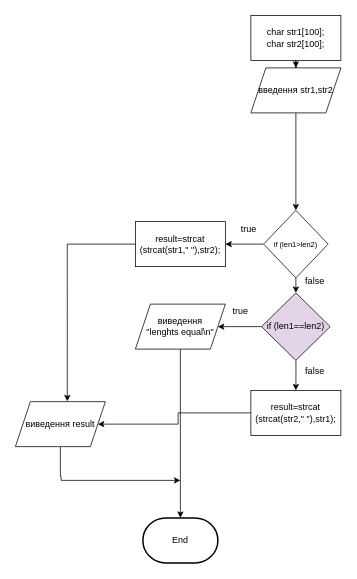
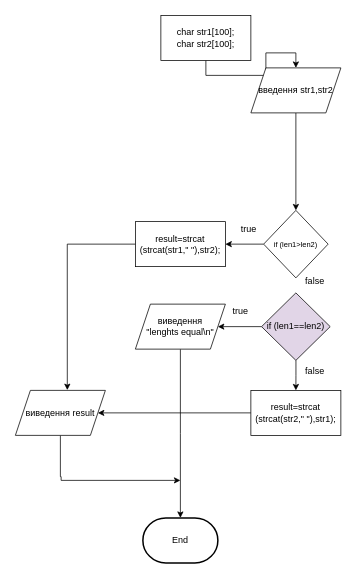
- <mxCell id="3" value="char str1[100];&lt;br&gt;char str2[100];" style="rounded=0;whiteSpace=wrap;html=1;" vertex="1" parent="1"><mxGeometry x="334" y="20" width="120" height="60" as="geometry" /></mxCell>
+ <mxCell id="3" value="char str1[100];&lt;br&gt;char str2[100];" style="rounded=0;whiteSpace=wrap;html=1;" vertex="1" parent="1"><mxGeometry x="214" y="20" width="120" height="60" as="geometry" /></mxCell>
- <mxCell id="6" value="" style="edgeStyle=orthogonalEdgeStyle;rounded=0;orthogonalLoop=1;jettySize=auto;html=1;" edge="1" parent="1" source="8" target="11"><mxGeometry relative="1" as="geometry" /></mxCell>
- <mxCell id="18" value="виведення result" style="shape=parallelogram;perimeter=parallelogramPerimeter;whiteSpace=wrap;html=1;fixedSize=1;" vertex="1" parent="1"><mxGeometry x="20" y="535" width="120" height="60" as="geometry" /></mxCell>
+ <mxCell id="18" value="виведення result" style="shape=parallelogram;perimeter=parallelogramPerimeter;whiteSpace=wrap;html=1;fixedSize=1;" vertex="1" parent="1"><mxGeometry x="20" y="520" width="120" height="60" as="geometry" /></mxCell>
